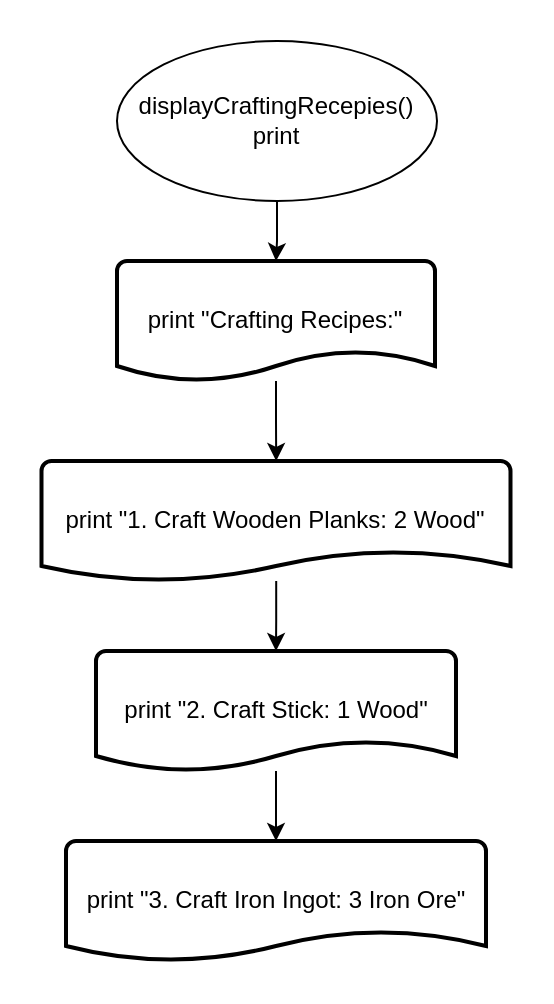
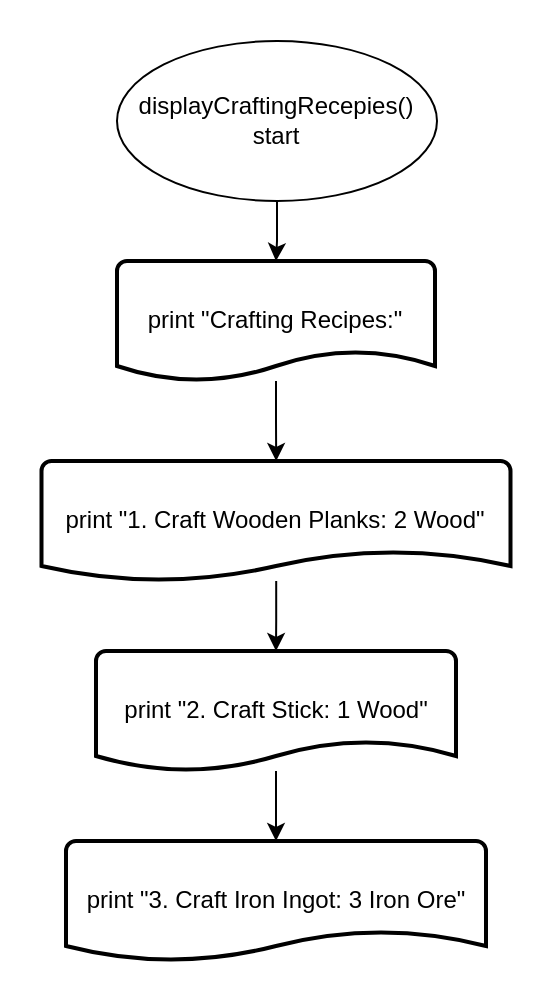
- <mxCell id="3" value="displayCraftingRecepies() &lt;br&gt;print" style="ellipse;whiteSpace=wrap;html=1;" vertex="1" parent="1"><mxGeometry x="58" y="20" width="160" height="80" as="geometry" /></mxCell>
+ <mxCell id="3" value="displayCraftingRecepies() &lt;br&gt;start" style="ellipse;whiteSpace=wrap;html=1;" vertex="1" parent="1"><mxGeometry x="58" y="20" width="160" height="80" as="geometry" /></mxCell>
